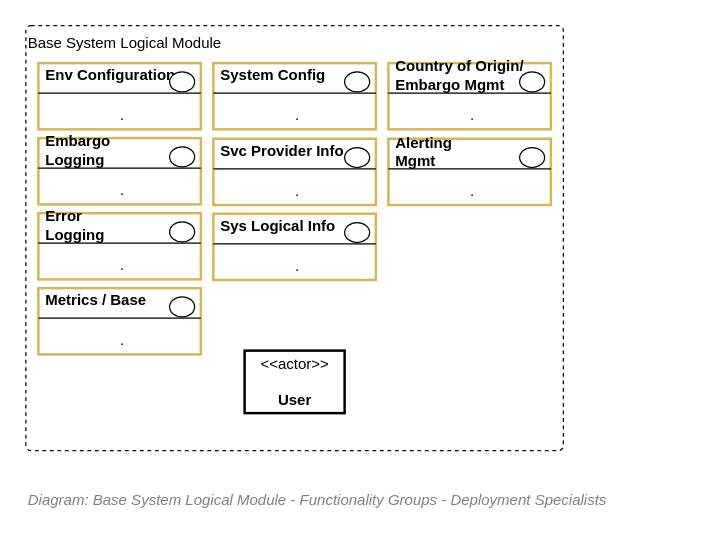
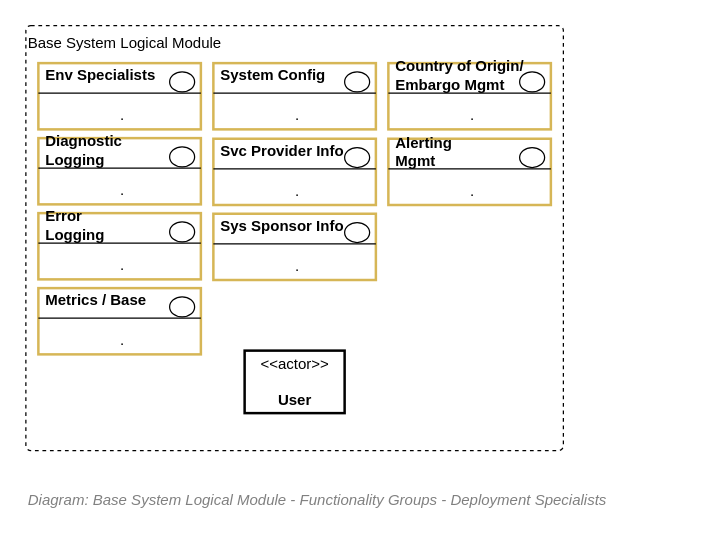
- <mxCell id="26" value="Env Configuration" style="html=1;align=left;spacingLeft=4;verticalAlign=middle;strokeColor=none;fillColor=none;fontStyle=1" vertex="1" parent="25"><mxGeometry width="130" height="20" as="geometry" /></mxCell>
+ <mxCell id="26" value="Env Specialists" style="html=1;align=left;spacingLeft=4;verticalAlign=middle;strokeColor=none;fillColor=none;fontStyle=1" vertex="1" parent="25"><mxGeometry width="130" height="20" as="geometry" /></mxCell>
- <mxCell id="5" value="Embargo &lt;br&gt;Logging" style="html=1;align=left;spacingLeft=4;verticalAlign=middle;strokeColor=none;fillColor=none;fontStyle=1" vertex="1" parent="4"><mxGeometry width="130" height="20" as="geometry" /></mxCell>
+ <mxCell id="5" value="Diagnostic &lt;br&gt;Logging" style="html=1;align=left;spacingLeft=4;verticalAlign=middle;strokeColor=none;fillColor=none;fontStyle=1" vertex="1" parent="4"><mxGeometry width="130" height="20" as="geometry" /></mxCell>
- <mxCell id="21" value="Sys Logical Info" style="html=1;align=left;spacingLeft=4;verticalAlign=middle;strokeColor=none;fillColor=none;fontStyle=1" vertex="1" parent="20"><mxGeometry width="130" height="20" as="geometry" /></mxCell>
+ <mxCell id="21" value="Sys Sponsor Info" style="html=1;align=left;spacingLeft=4;verticalAlign=middle;strokeColor=none;fillColor=none;fontStyle=1" vertex="1" parent="20"><mxGeometry width="130" height="20" as="geometry" /></mxCell>
